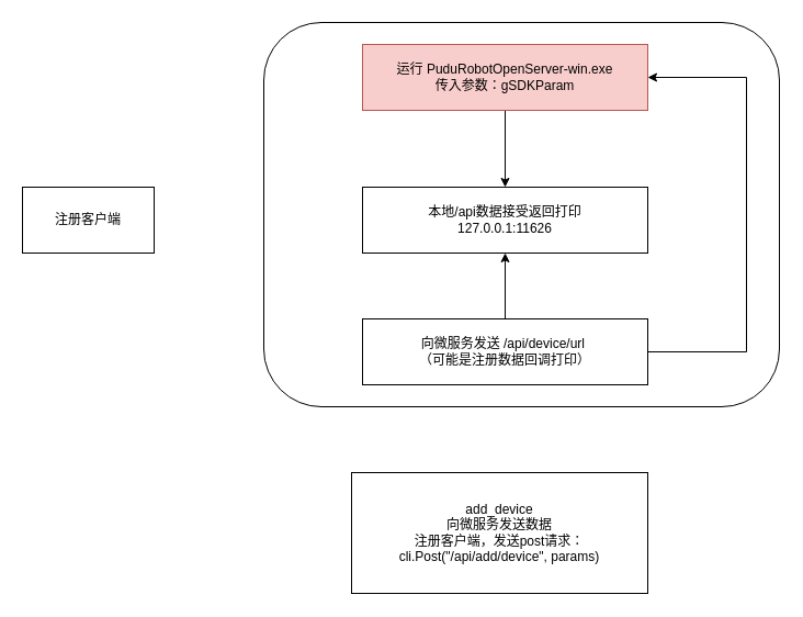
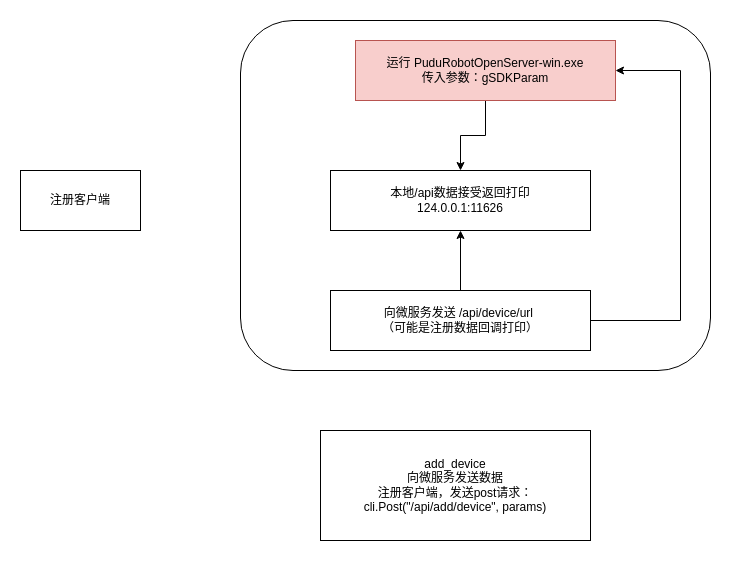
- <mxCell id="5" value="运行&amp;nbsp;PuduRobotOpenServer-win.exe&lt;br&gt;传入参数：gSDKParam" style="whiteSpace=wrap;html=1;fillColor=#f8cecc;strokeColor=#b85450;" vertex="1" parent="1"><mxGeometry x="330" y="40" width="260" height="60" as="geometry" /></mxCell>
+ <mxCell id="5" value="运行&amp;nbsp;PuduRobotOpenServer-win.exe&lt;br&gt;传入参数：gSDKParam" style="whiteSpace=wrap;html=1;fillColor=#f8cecc;strokeColor=#b85450;" vertex="1" parent="1"><mxGeometry x="355" y="40" width="260" height="60" as="geometry" /></mxCell>
- <mxCell id="6" value="本地/api数据接受返回打印&lt;div&gt;127.0.0.1:11626&lt;/div&gt;" style="whiteSpace=wrap;html=1;" vertex="1" parent="1"><mxGeometry x="330" y="170" width="260" height="60" as="geometry" /></mxCell>
+ <mxCell id="6" value="本地/api数据接受返回打印&lt;div&gt;124.0.0.1:11626&lt;/div&gt;" style="whiteSpace=wrap;html=1;" vertex="1" parent="1"><mxGeometry x="330" y="170" width="260" height="60" as="geometry" /></mxCell>
